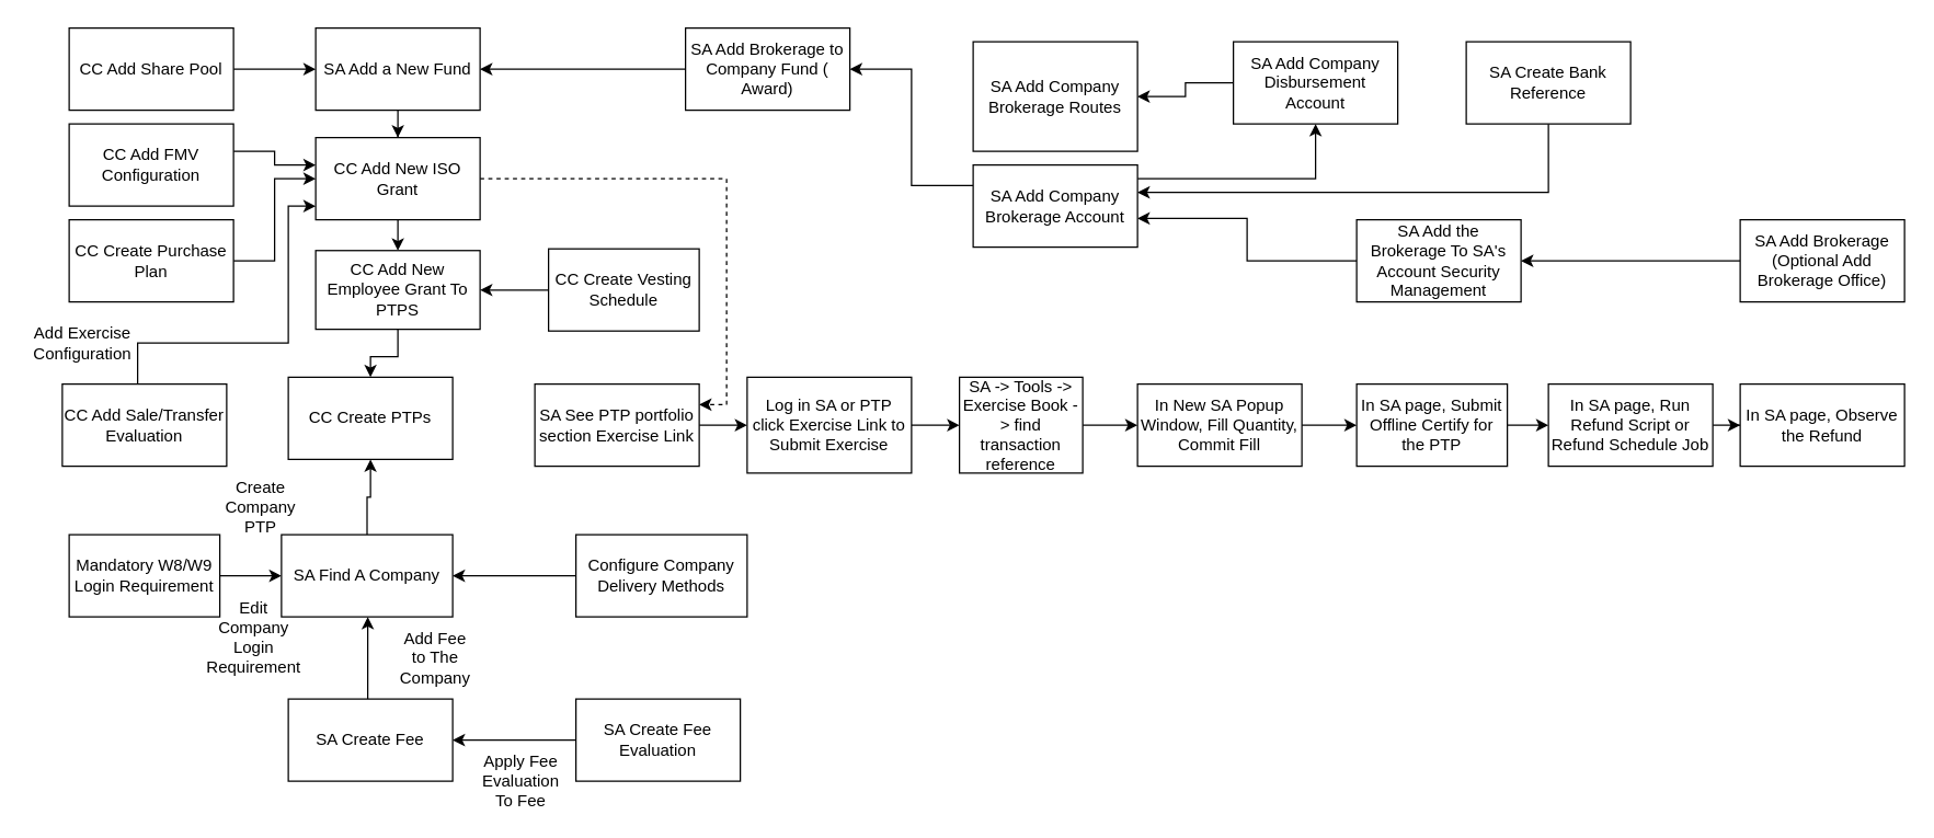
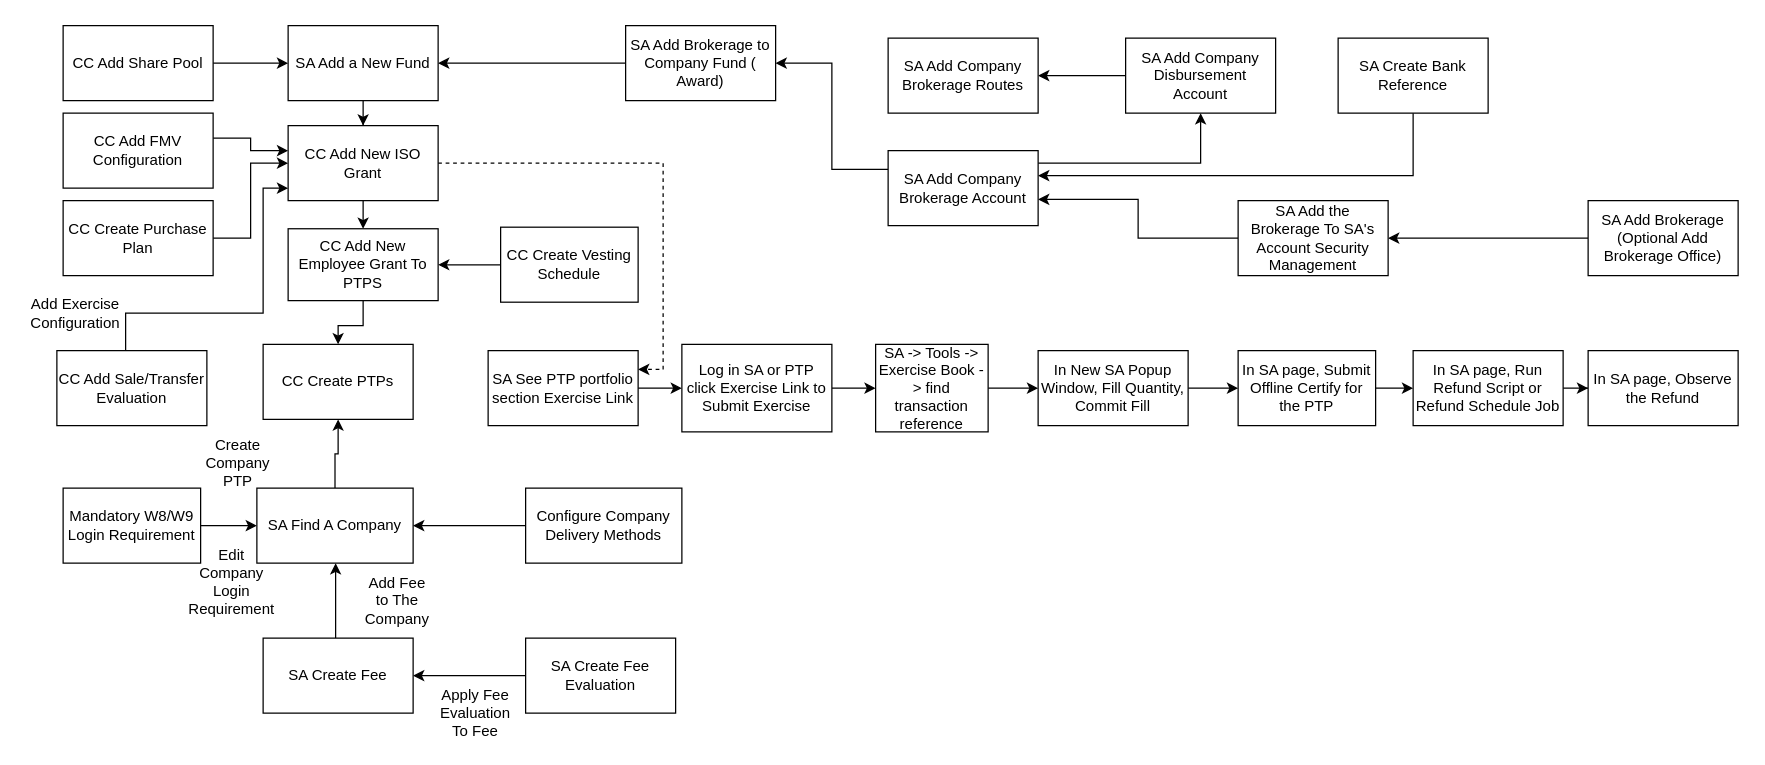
- <mxCell id="44" value="SA Add Company Brokerage Routes" style="rounded=0;whiteSpace=wrap;html=1;" parent="1" vertex="1"><mxGeometry x="710" y="30" width="120" height="80" as="geometry" /></mxCell>
+ <mxCell id="44" value="SA Add Company Brokerage Routes" style="rounded=0;whiteSpace=wrap;html=1;" parent="1" vertex="1"><mxGeometry x="710" y="30" width="120" height="60" as="geometry" /></mxCell>
